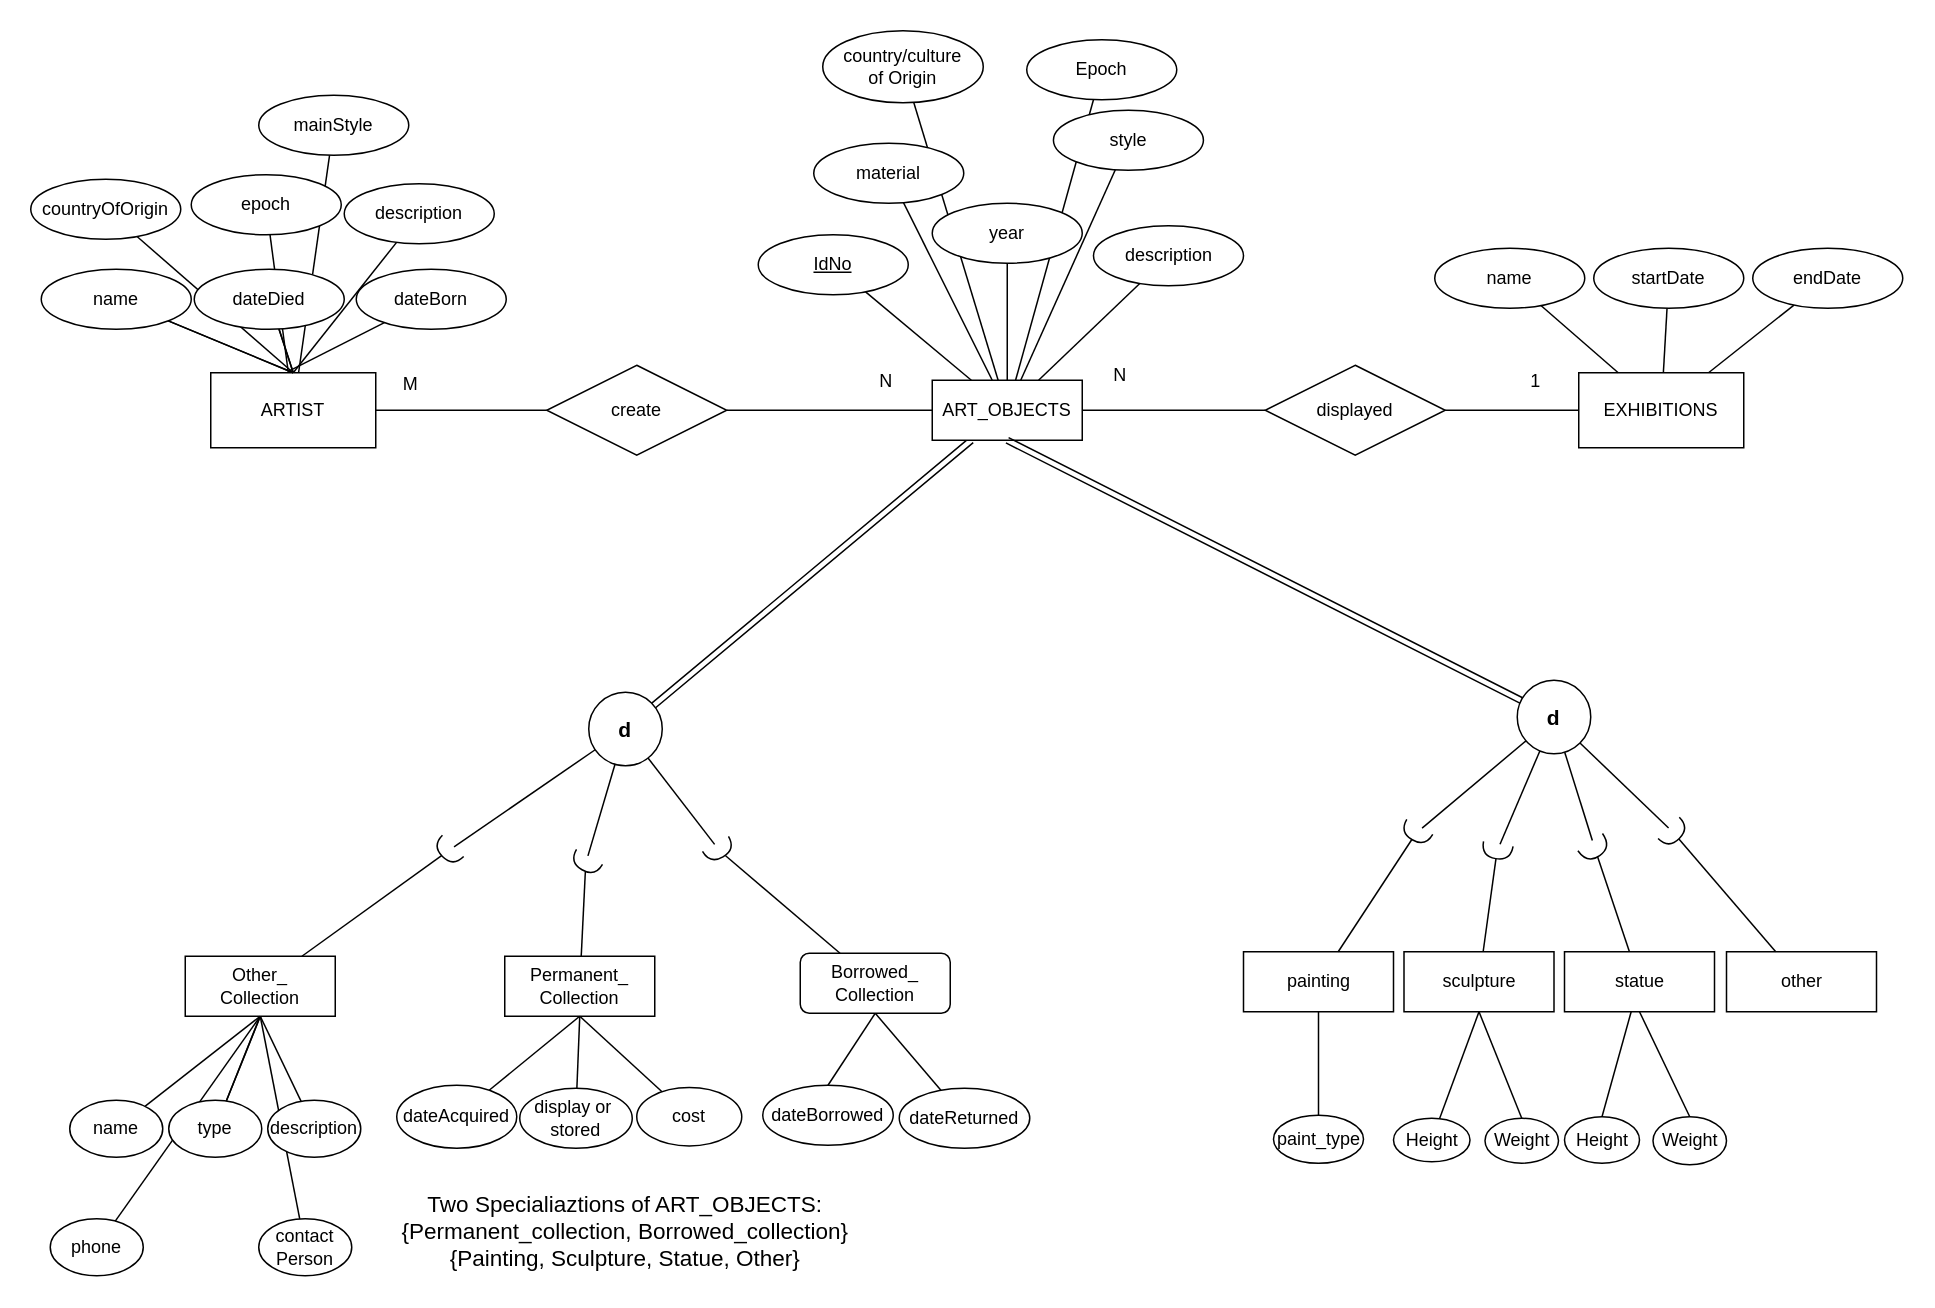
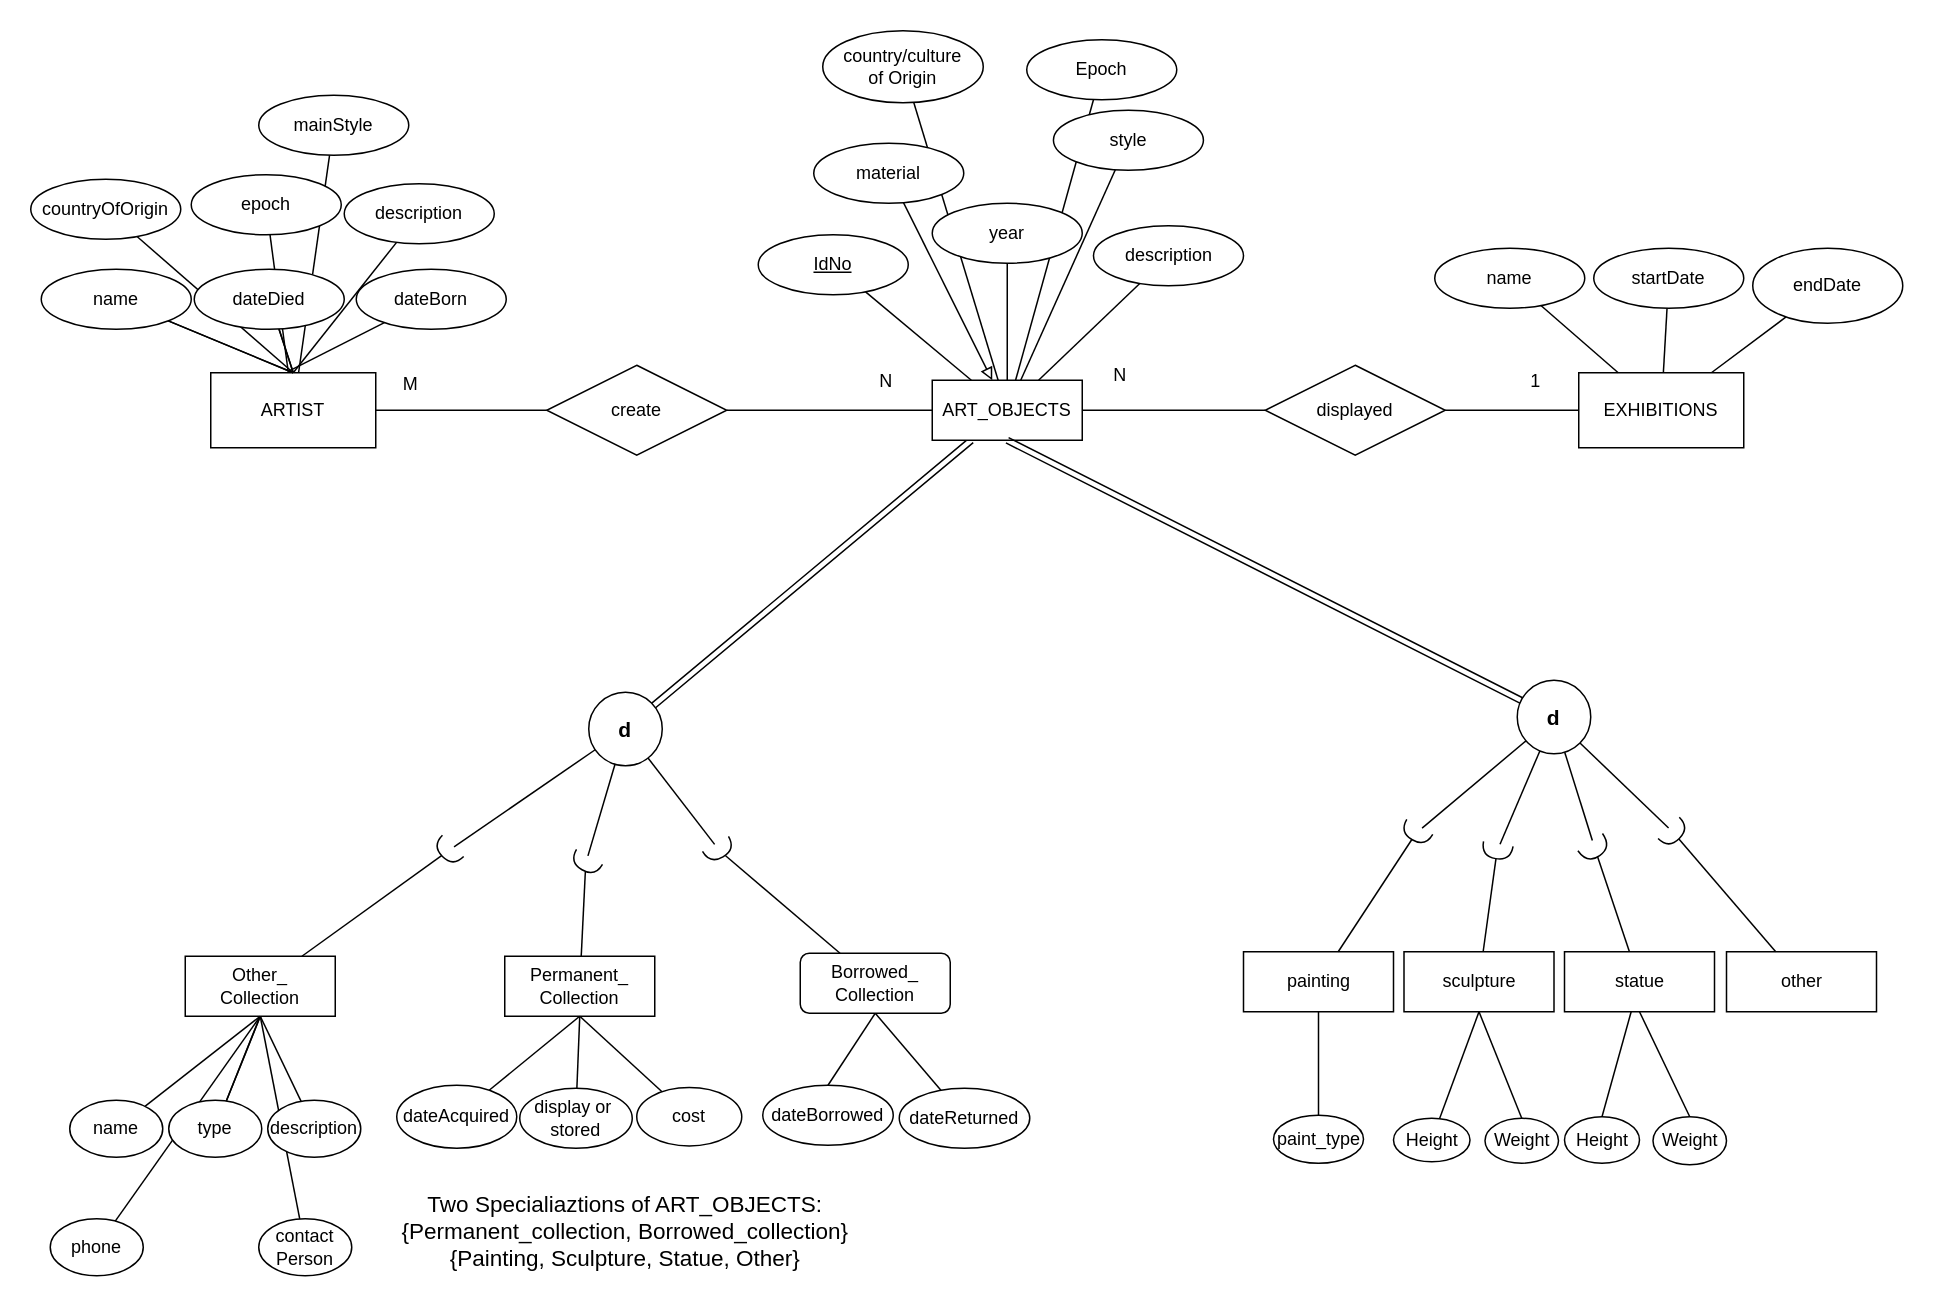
- <mxCell id="46" value="endDate" style="ellipse;whiteSpace=wrap;html=1;align=center;" vertex="1" parent="1"><mxGeometry x="1168" y="165" width="100" height="40" as="geometry" /></mxCell>
+ <mxCell id="46" value="endDate" style="ellipse;whiteSpace=wrap;html=1;align=center;" vertex="1" parent="1"><mxGeometry x="1168" y="165" width="100" height="50" as="geometry" /></mxCell>
- <mxCell id="72" style="rounded=0;orthogonalLoop=1;jettySize=auto;html=1;endArrow=none;endFill=0;" edge="1" parent="1" source="73" target="13"><mxGeometry relative="1" as="geometry" /></mxCell>
+ <mxCell id="72" style="rounded=0;orthogonalLoop=1;jettySize=auto;html=1;endArrow=block;endFill=0;" edge="1" parent="1" source="73" target="13"><mxGeometry relative="1" as="geometry" /></mxCell>
